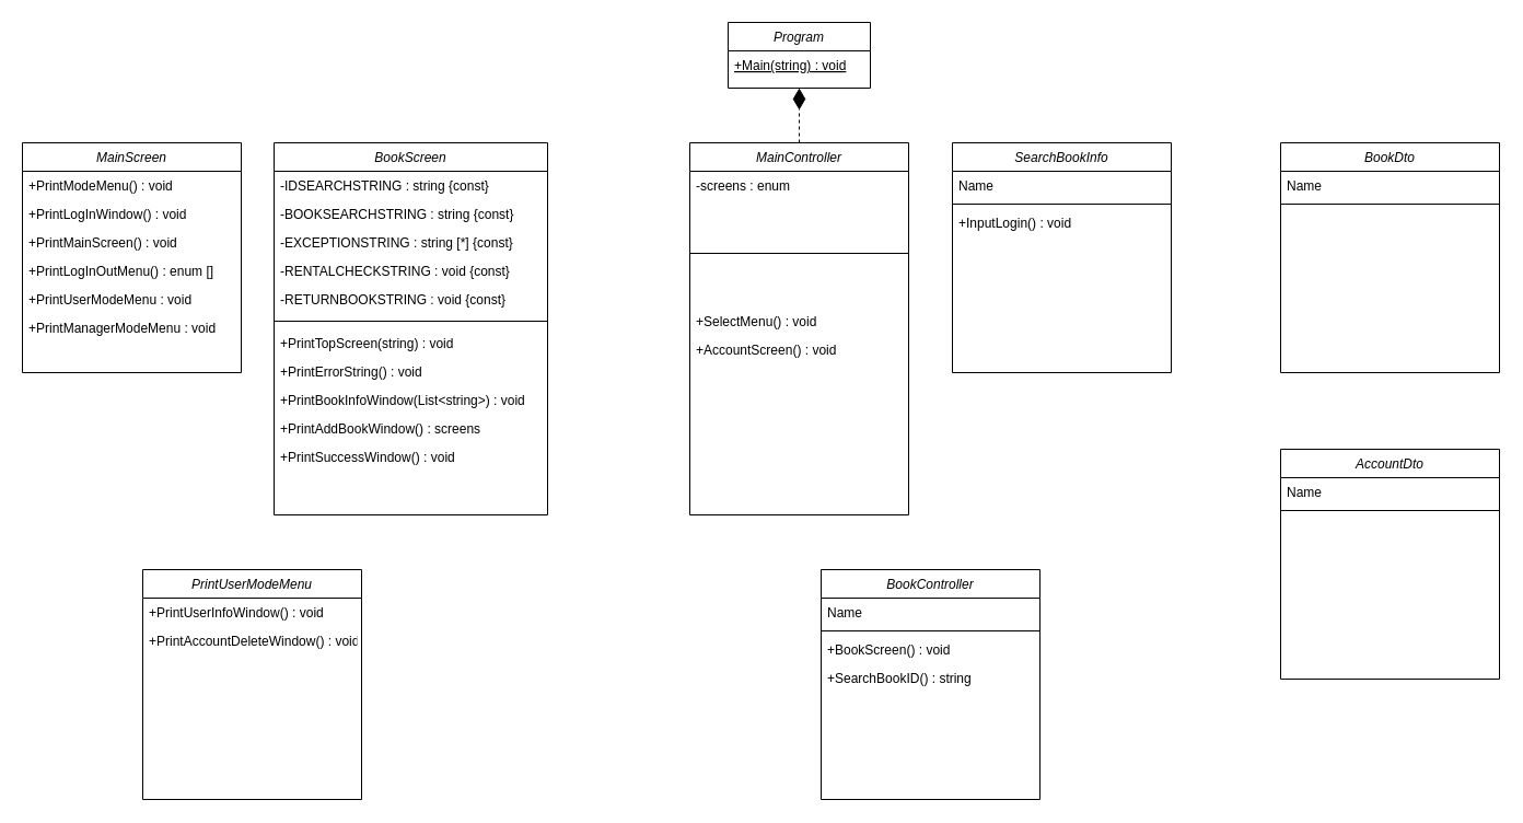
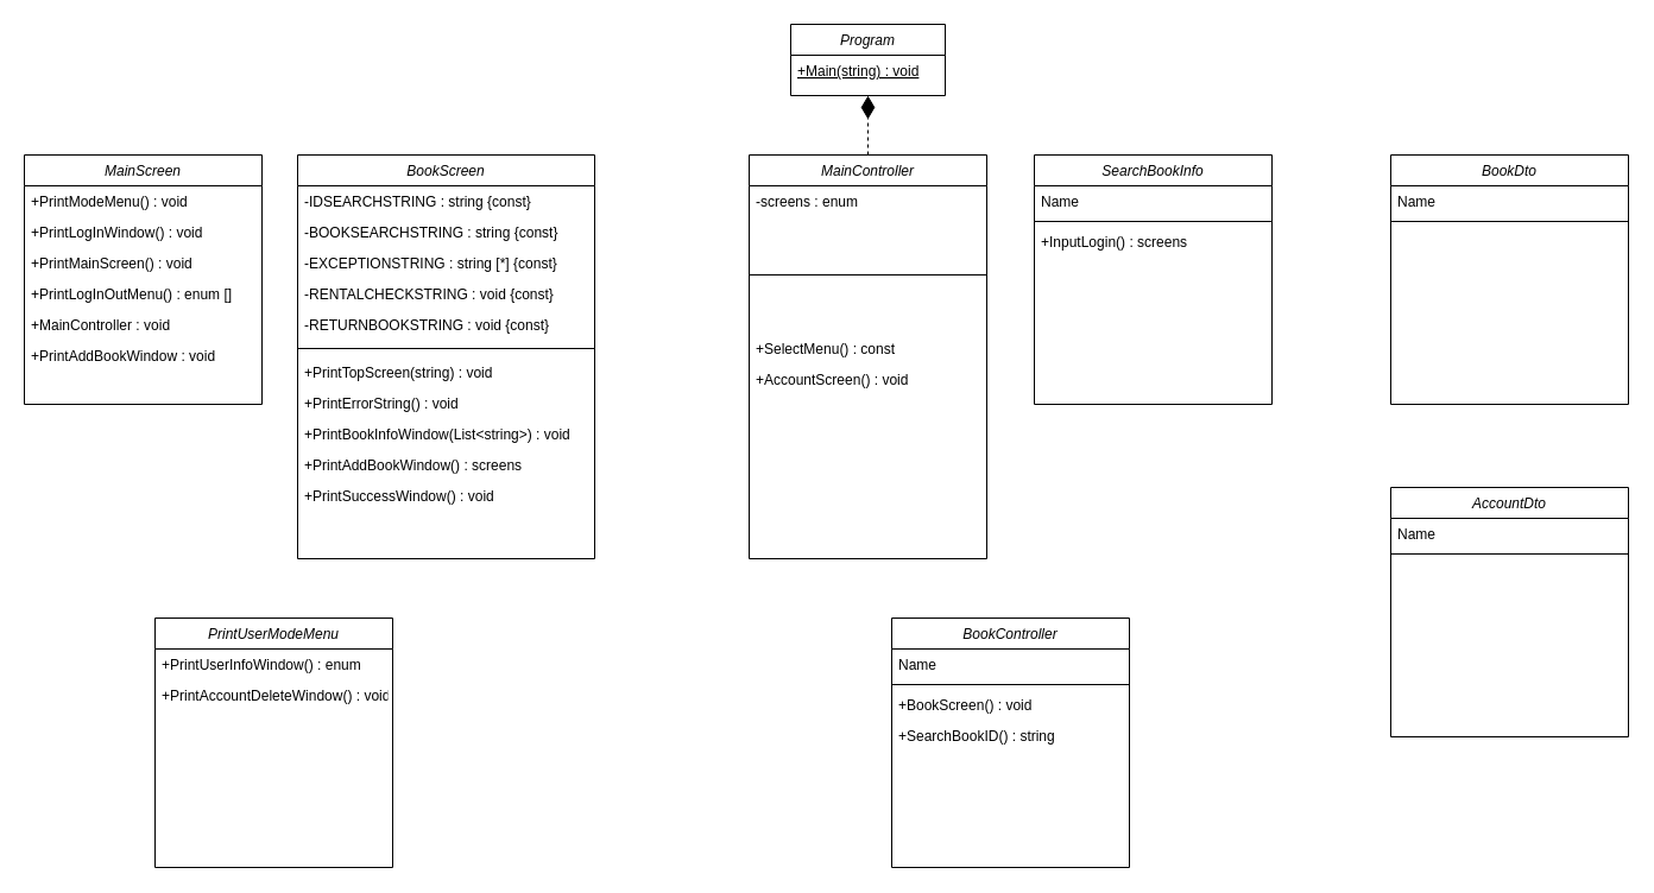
- <mxCell id="13" value="+InputLogin() : void" style="text;align=left;verticalAlign=top;spacingLeft=4;spacingRight=4;overflow=hidden;rotatable=0;points=[[0,0.5],[1,0.5]];portConstraint=eastwest;" vertex="1" parent="10"><mxGeometry y="60" width="200" height="26" as="geometry" /></mxCell>
+ <mxCell id="13" value="+InputLogin() : screens" style="text;align=left;verticalAlign=top;spacingLeft=4;spacingRight=4;overflow=hidden;rotatable=0;points=[[0,0.5],[1,0.5]];portConstraint=eastwest;" vertex="1" parent="10"><mxGeometry y="60" width="200" height="26" as="geometry" /></mxCell>
- <mxCell id="45" value="+PrintUserModeMenu : void" style="text;align=left;verticalAlign=top;spacingLeft=4;spacingRight=4;overflow=hidden;rotatable=0;points=[[0,0.5],[1,0.5]];portConstraint=eastwest;" vertex="1" parent="40"><mxGeometry y="130" width="200" height="26" as="geometry" /></mxCell>
+ <mxCell id="45" value="+MainController : void" style="text;align=left;verticalAlign=top;spacingLeft=4;spacingRight=4;overflow=hidden;rotatable=0;points=[[0,0.5],[1,0.5]];portConstraint=eastwest;" vertex="1" parent="40"><mxGeometry y="130" width="200" height="26" as="geometry" /></mxCell>
- <mxCell id="5" value="+SelectMenu() : void" style="text;align=left;verticalAlign=top;spacingLeft=4;spacingRight=4;overflow=hidden;rotatable=0;points=[[0,0.5],[1,0.5]];portConstraint=eastwest;" vertex="1" parent="2"><mxGeometry y="150" width="200" height="26" as="geometry" /></mxCell>
+ <mxCell id="5" value="+SelectMenu() : const" style="text;align=left;verticalAlign=top;spacingLeft=4;spacingRight=4;overflow=hidden;rotatable=0;points=[[0,0.5],[1,0.5]];portConstraint=eastwest;" vertex="1" parent="2"><mxGeometry y="150" width="200" height="26" as="geometry" /></mxCell>
- <mxCell id="46" value="+PrintManagerModeMenu : void" style="text;align=left;verticalAlign=top;spacingLeft=4;spacingRight=4;overflow=hidden;rotatable=0;points=[[0,0.5],[1,0.5]];portConstraint=eastwest;" vertex="1" parent="40"><mxGeometry y="156" width="200" height="26" as="geometry" /></mxCell>
+ <mxCell id="46" value="+PrintAddBookWindow : void" style="text;align=left;verticalAlign=top;spacingLeft=4;spacingRight=4;overflow=hidden;rotatable=0;points=[[0,0.5],[1,0.5]];portConstraint=eastwest;" vertex="1" parent="40"><mxGeometry y="156" width="200" height="26" as="geometry" /></mxCell>
- <mxCell id="20" value="+PrintUserInfoWindow() : void" style="text;align=left;verticalAlign=top;spacingLeft=4;spacingRight=4;overflow=hidden;rotatable=0;points=[[0,0.5],[1,0.5]];portConstraint=eastwest;" vertex="1" parent="19"><mxGeometry y="26" width="200" height="26" as="geometry" /></mxCell>
+ <mxCell id="20" value="+PrintUserInfoWindow() : enum" style="text;align=left;verticalAlign=top;spacingLeft=4;spacingRight=4;overflow=hidden;rotatable=0;points=[[0,0.5],[1,0.5]];portConstraint=eastwest;" vertex="1" parent="19"><mxGeometry y="26" width="200" height="26" as="geometry" /></mxCell>
